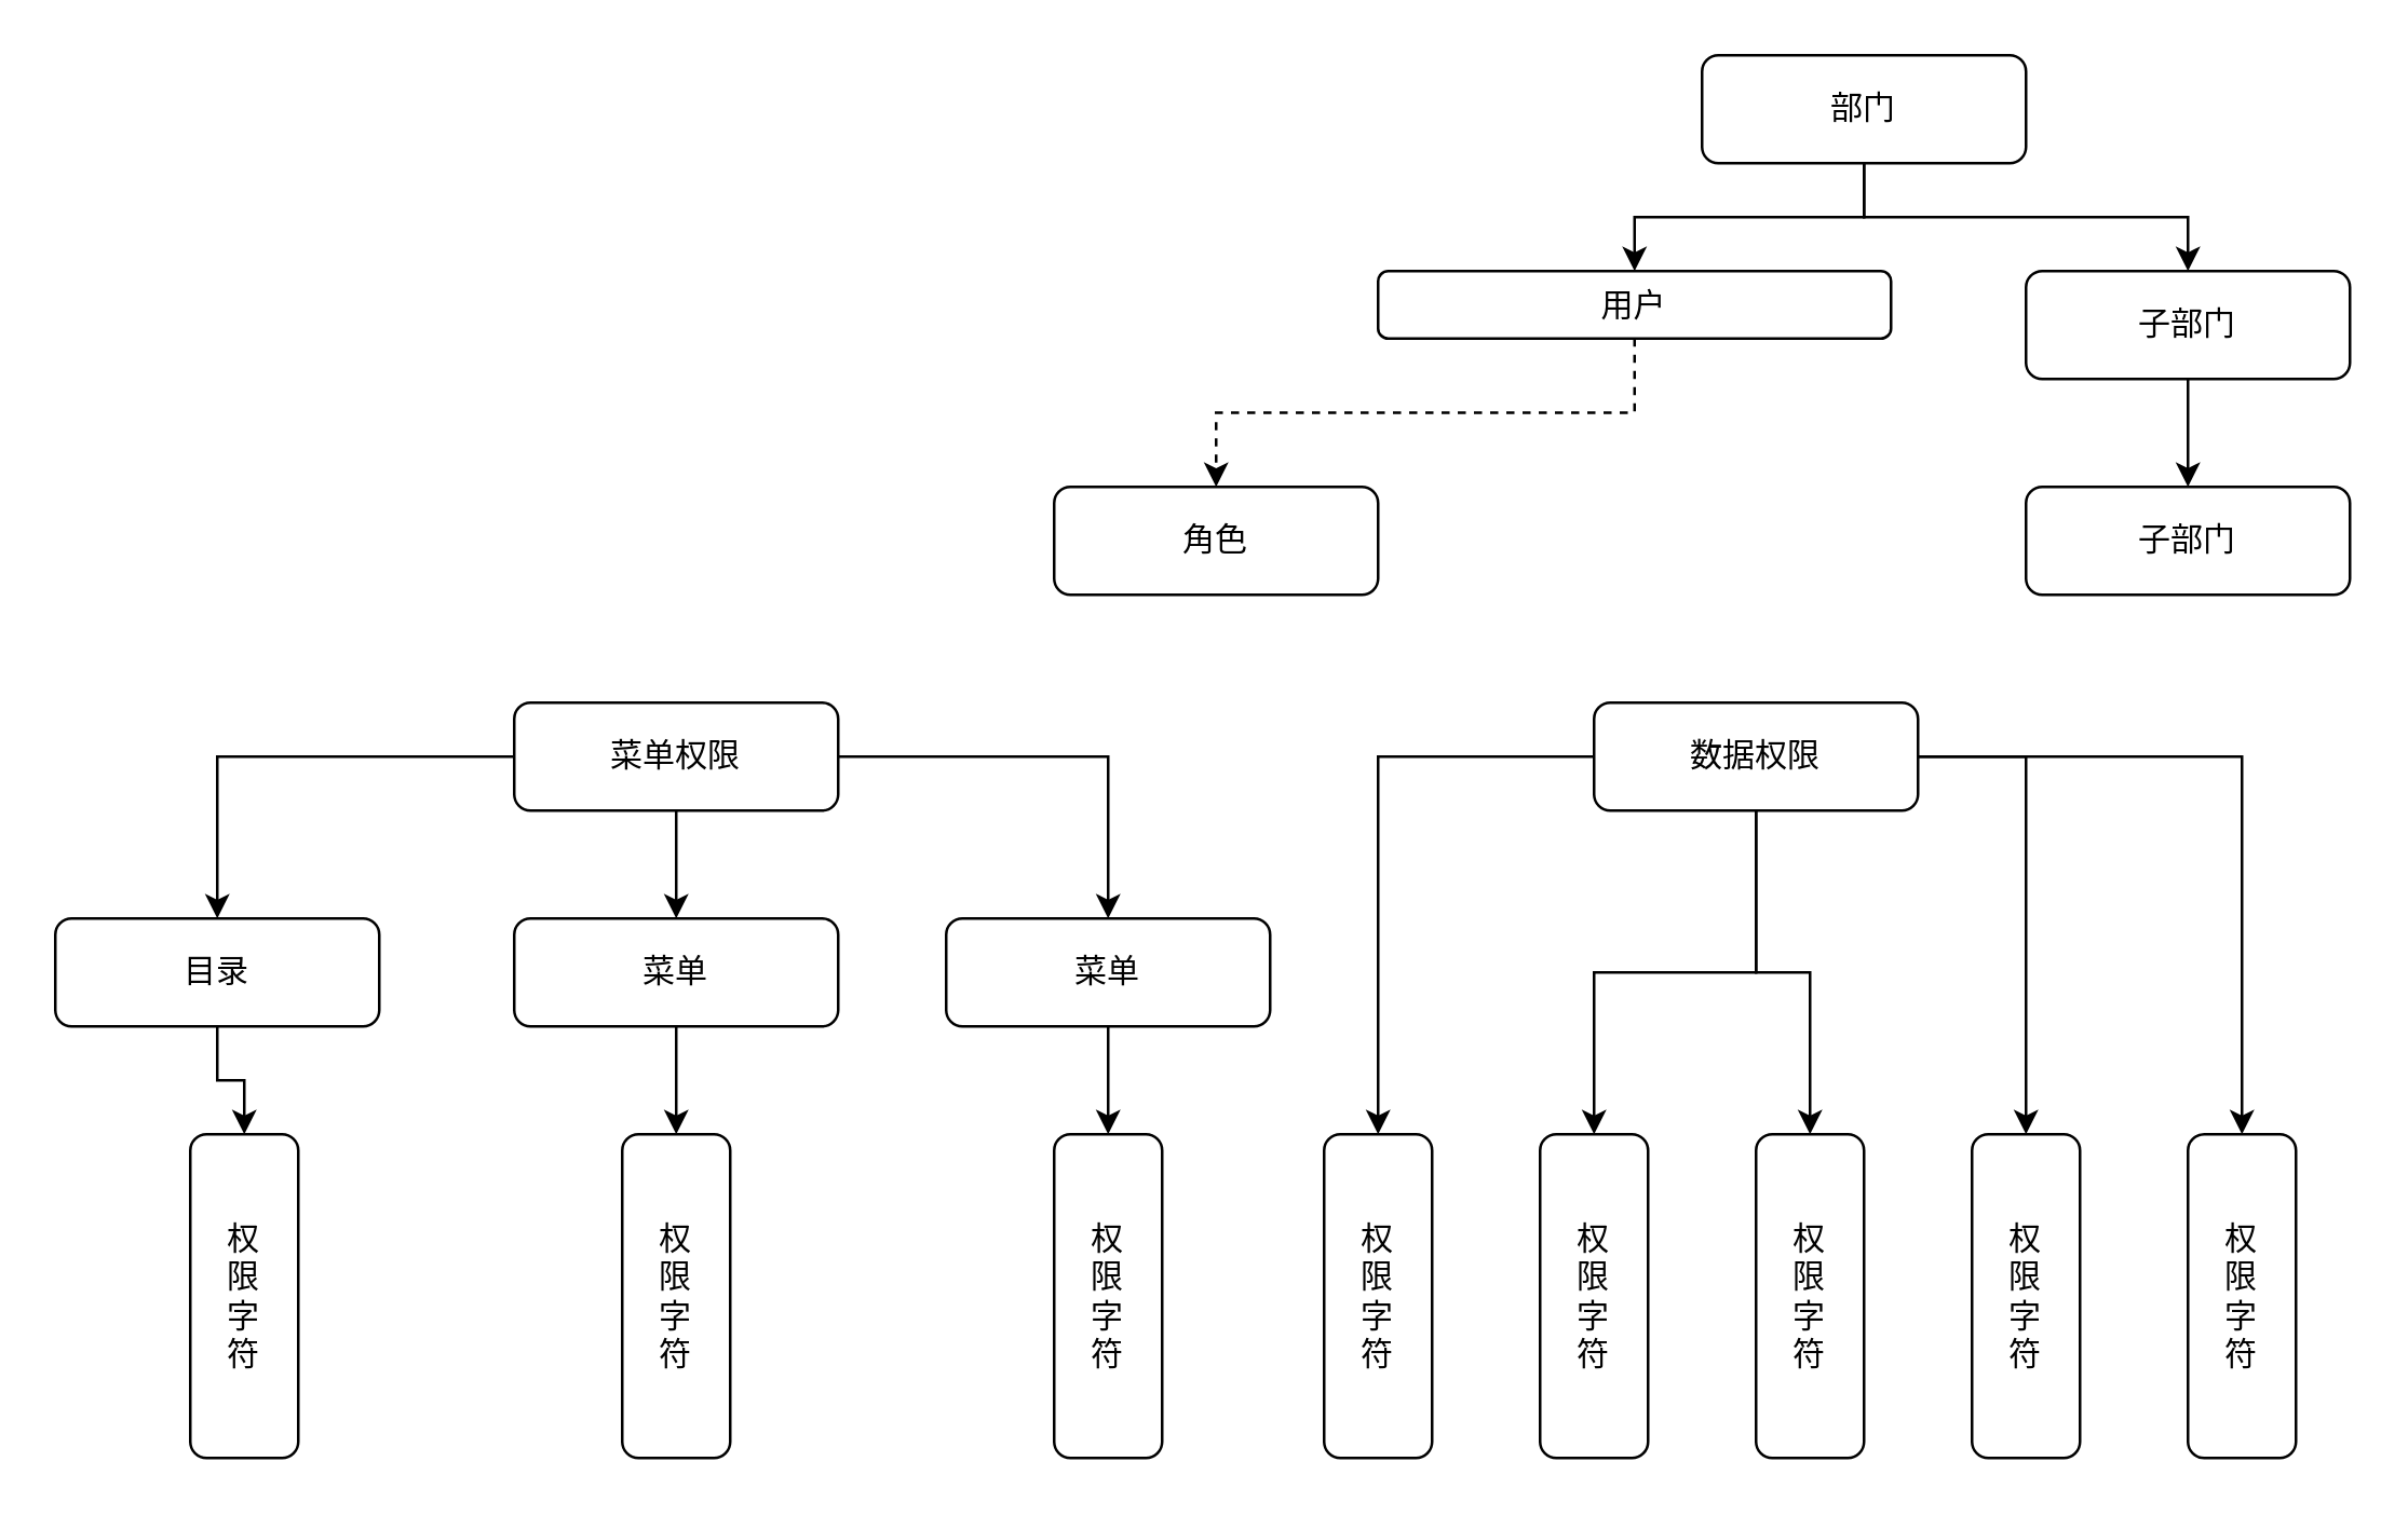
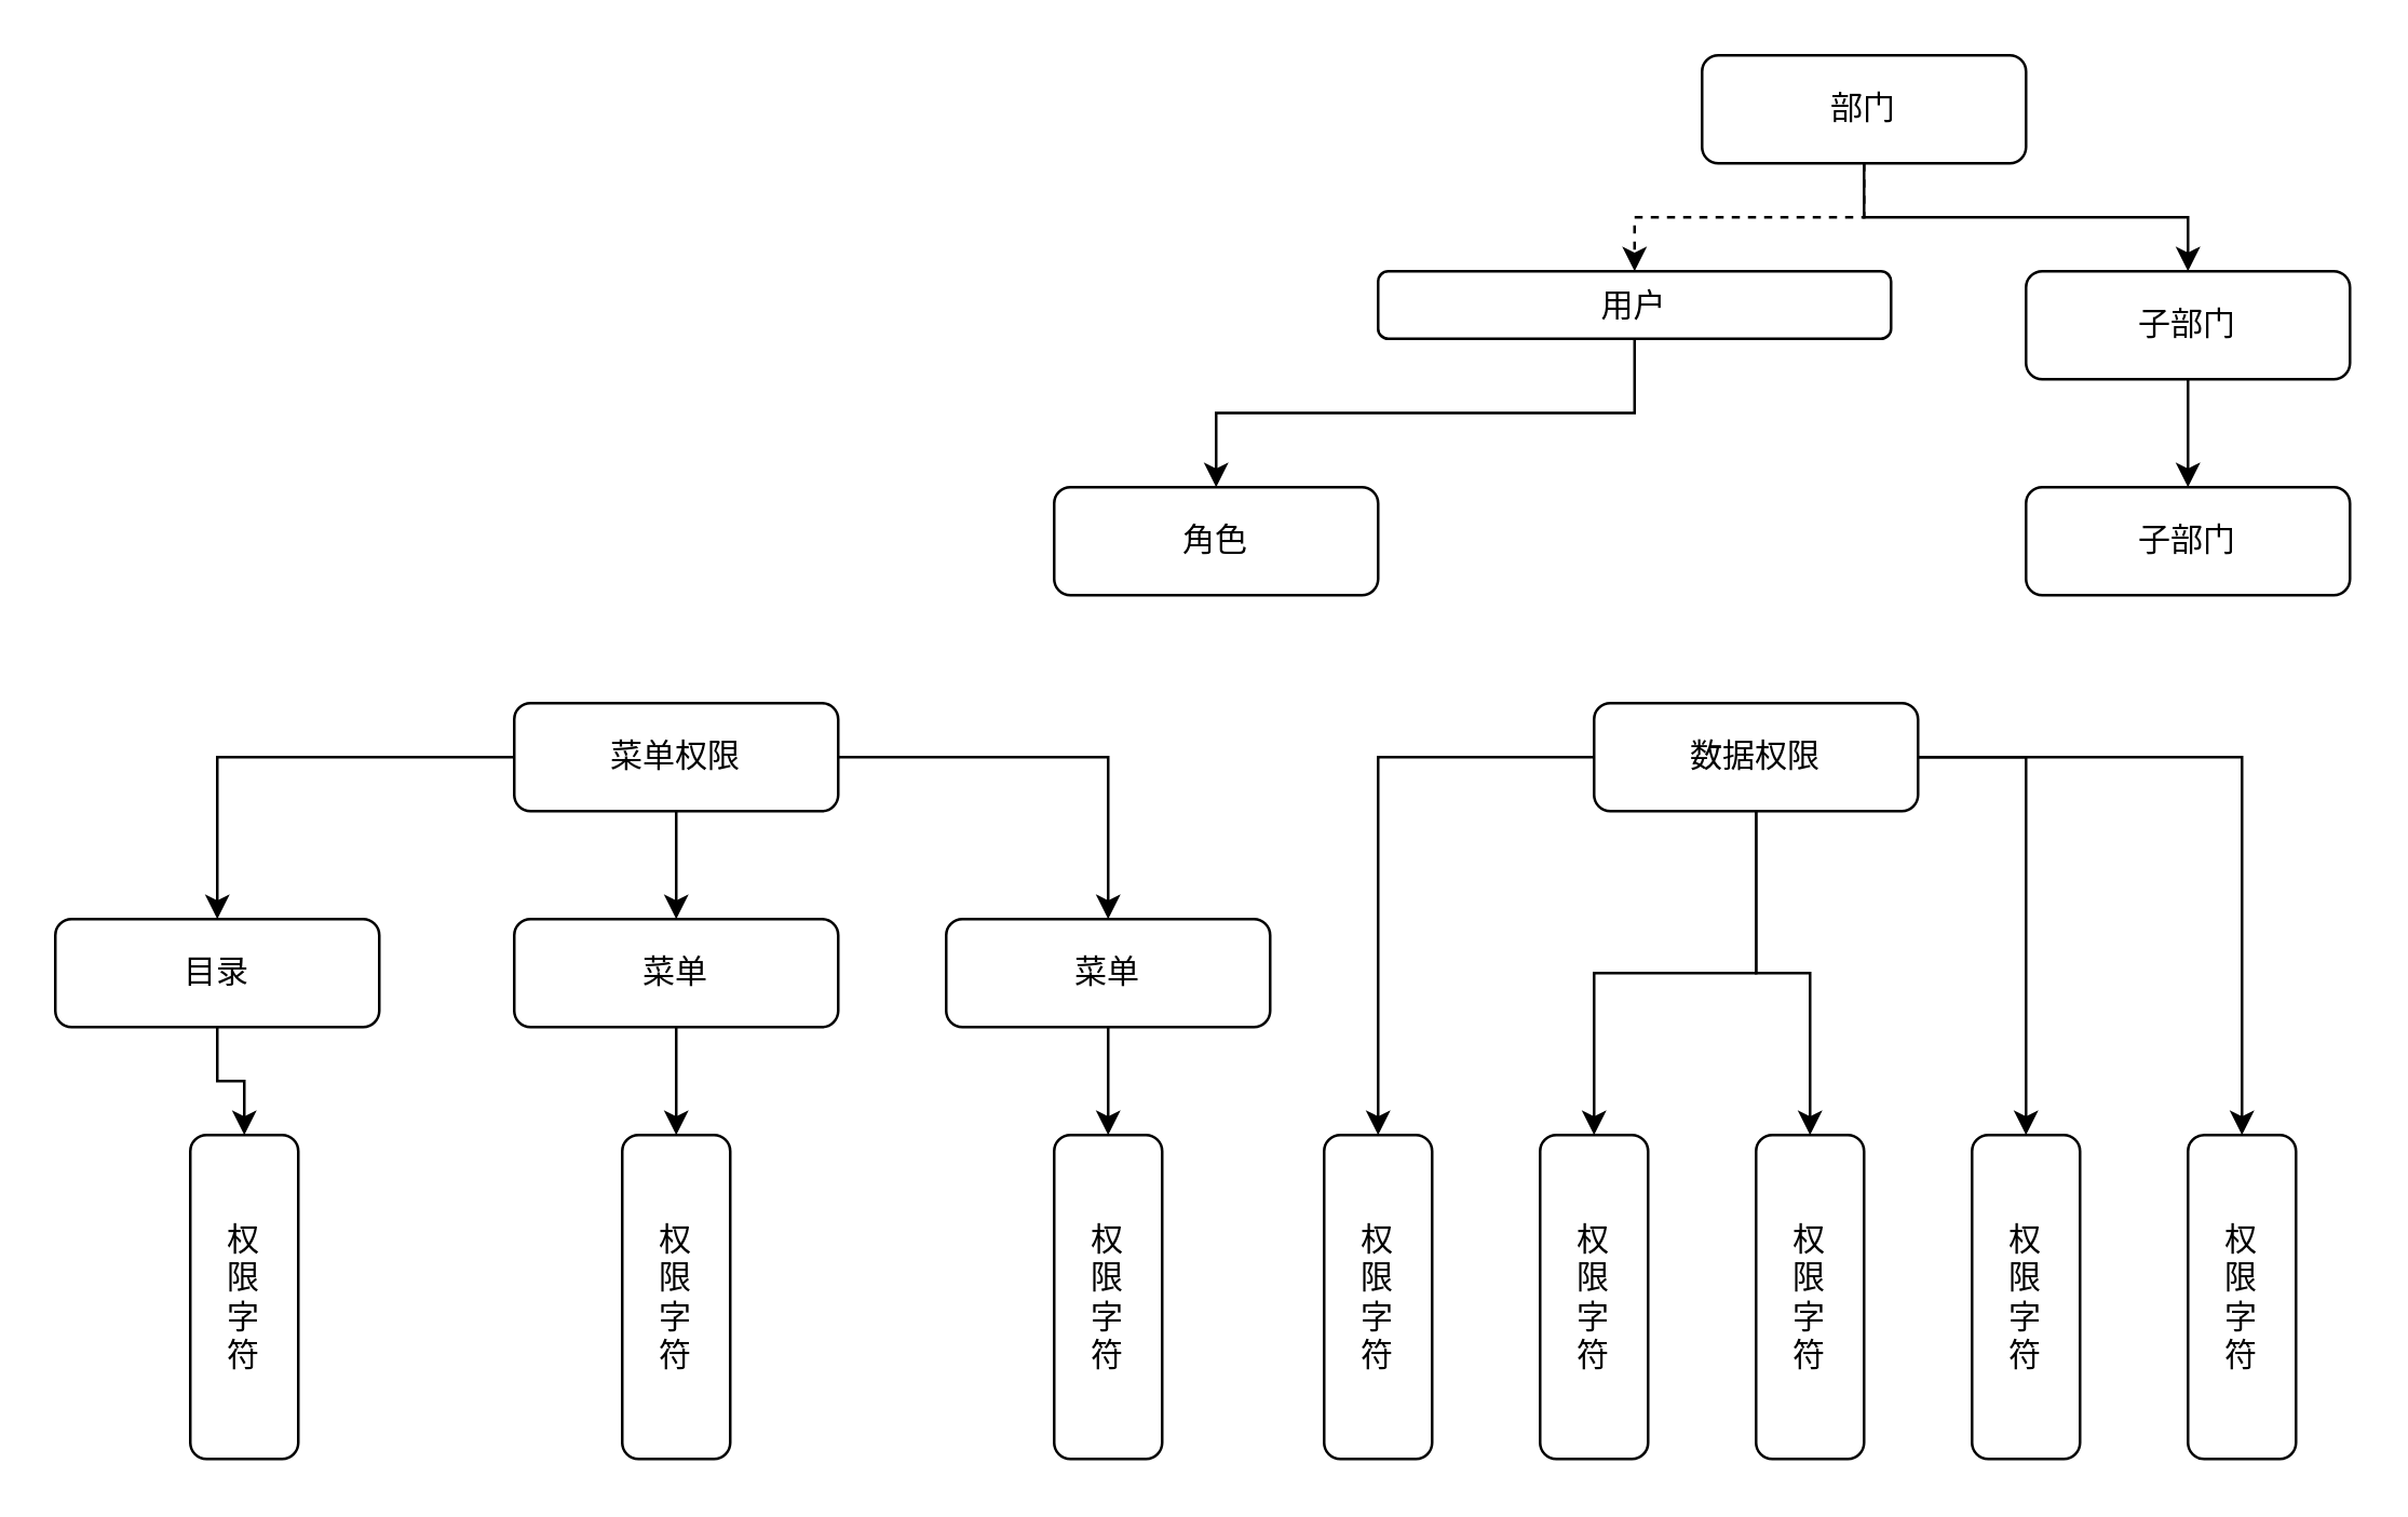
- <mxCell id="2" style="edgeStyle=orthogonalEdgeStyle;rounded=0;orthogonalLoop=1;jettySize=auto;html=1;entryX=0.5;entryY=0;entryDx=0;entryDy=0;" edge="1" parent="1" source="4" target="9"><mxGeometry relative="1" as="geometry" /></mxCell>
+ <mxCell id="2" style="edgeStyle=orthogonalEdgeStyle;rounded=0;orthogonalLoop=1;jettySize=auto;html=1;entryX=0.5;entryY=0;entryDx=0;entryDy=0;dashed=1;" edge="1" parent="1" source="4" target="9"><mxGeometry relative="1" as="geometry" /></mxCell>
- <mxCell id="8" style="edgeStyle=orthogonalEdgeStyle;rounded=0;orthogonalLoop=1;jettySize=auto;html=1;entryX=0.5;entryY=0;entryDx=0;entryDy=0;dashed=1;" edge="1" parent="1" source="9" target="10"><mxGeometry relative="1" as="geometry" /></mxCell>
+ <mxCell id="8" style="edgeStyle=orthogonalEdgeStyle;rounded=0;orthogonalLoop=1;jettySize=auto;html=1;entryX=0.5;entryY=0;entryDx=0;entryDy=0;" edge="1" parent="1" source="9" target="10"><mxGeometry relative="1" as="geometry" /></mxCell>
